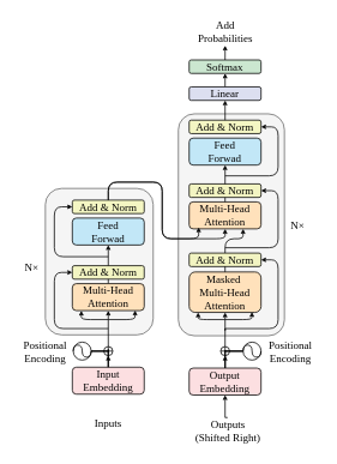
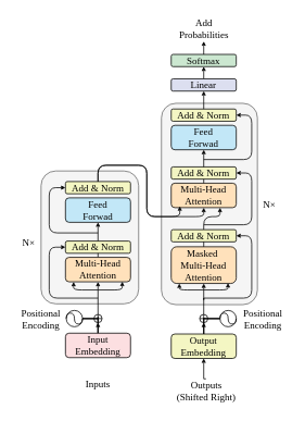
- <mxCell id="30" value="Output&lt;div&gt;Embedding&lt;/div&gt;" style="rounded=1;whiteSpace=wrap;html=1;fontFamily=Times New Roman;fillColor=#fcdfe1;strokeColor=#000000;strokeWidth=1;" parent="1" vertex="1"><mxGeometry x="210" y="409" width="80" height="30" as="geometry" /></mxCell>
+ <mxCell id="30" value="Output&lt;div&gt;Embedding&lt;/div&gt;" style="rounded=1;whiteSpace=wrap;html=1;fontFamily=Times New Roman;fillColor=#f4f6c3;strokeColor=#000000;strokeWidth=1;" parent="1" vertex="1"><mxGeometry x="210" y="409" width="80" height="30" as="geometry" /></mxCell>
